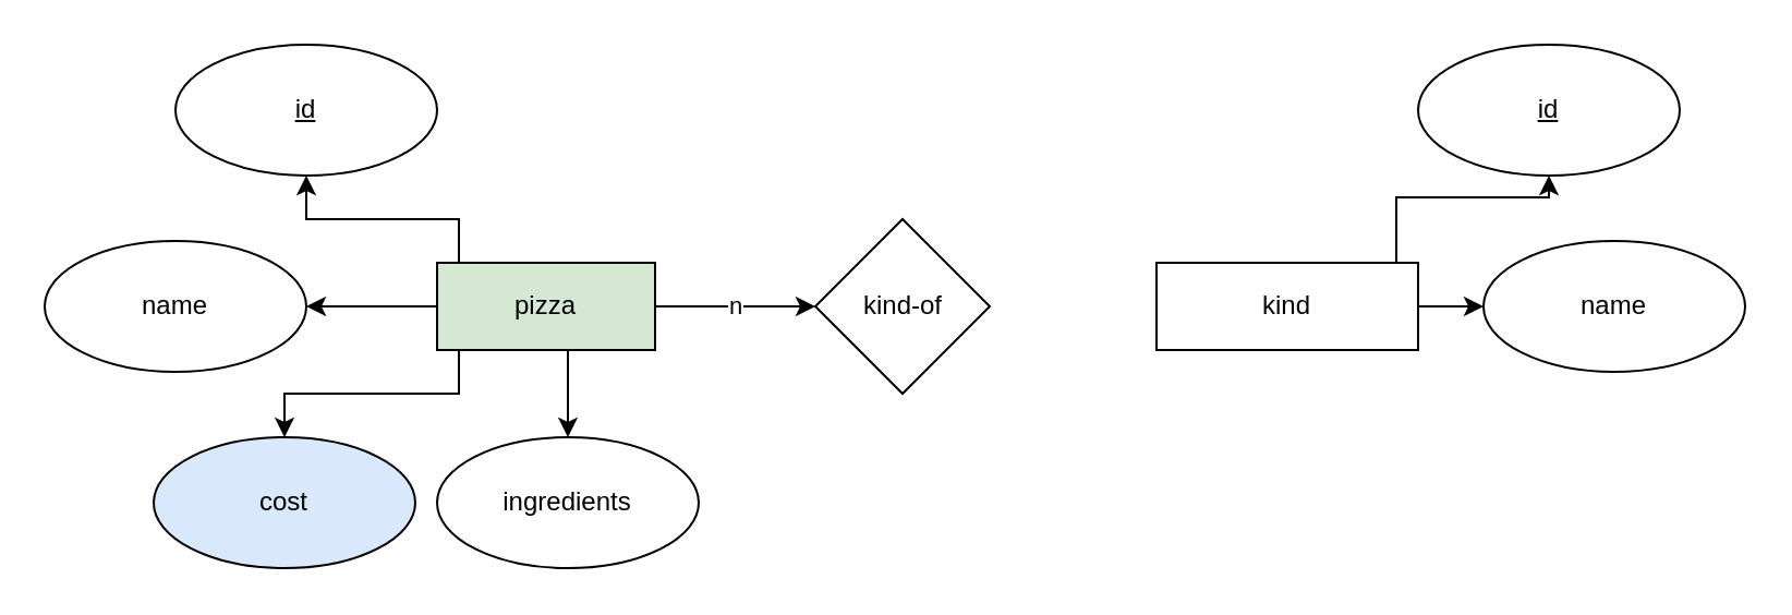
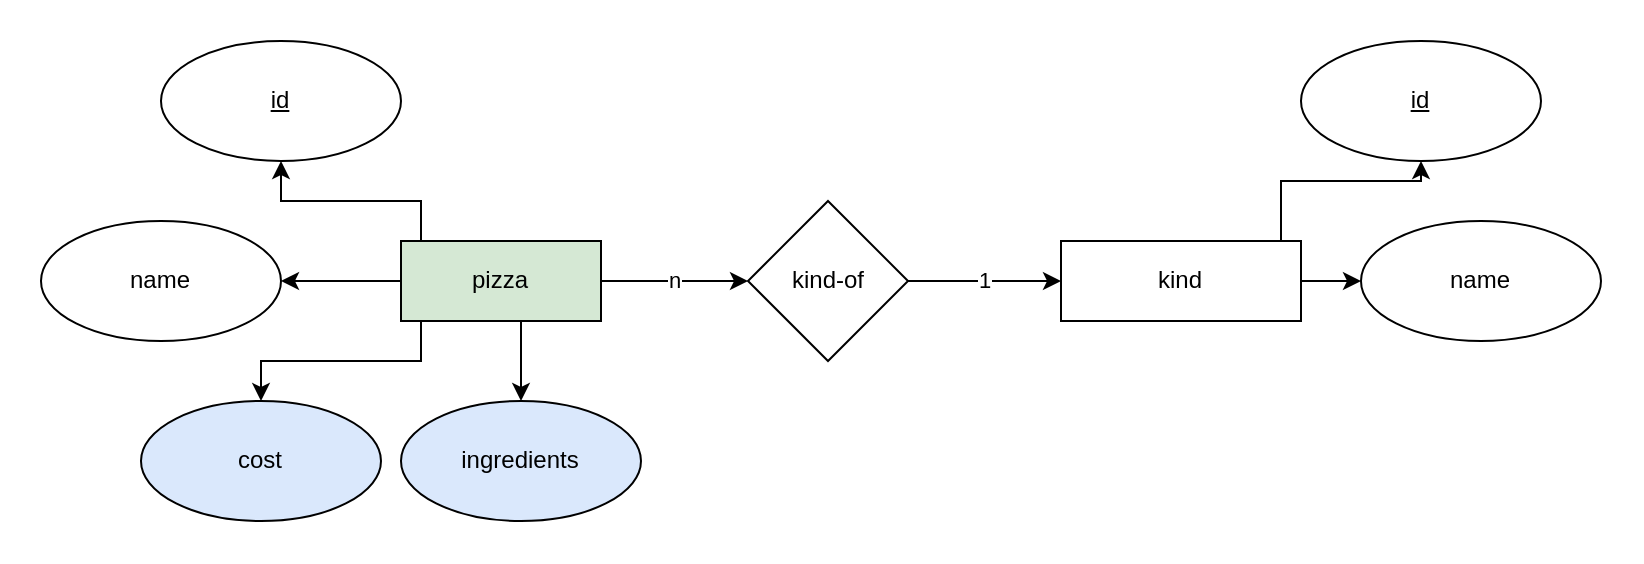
+ <mxCell id="12" value="1" style="edgeStyle=orthogonalEdgeStyle;rounded=0;orthogonalLoop=1;jettySize=auto;html=1;" edge="1" parent="1" source="13" target="16"><mxGeometry relative="1" as="geometry" /></mxCell>
- <mxCell id="11" value="ingredients" style="ellipse;whiteSpace=wrap;html=1;" vertex="1" parent="1"><mxGeometry x="200" y="200" width="120" height="60" as="geometry" /></mxCell>
+ <mxCell id="11" value="ingredients" style="ellipse;whiteSpace=wrap;html=1;fillColor=#dae8fc;" vertex="1" parent="1"><mxGeometry x="200" y="200" width="120" height="60" as="geometry" /></mxCell>
